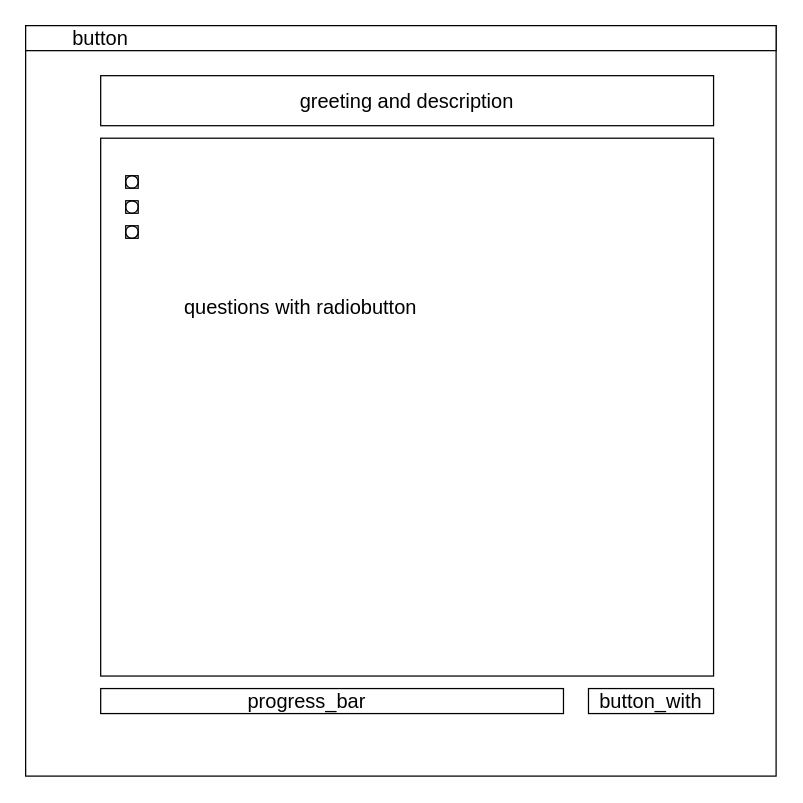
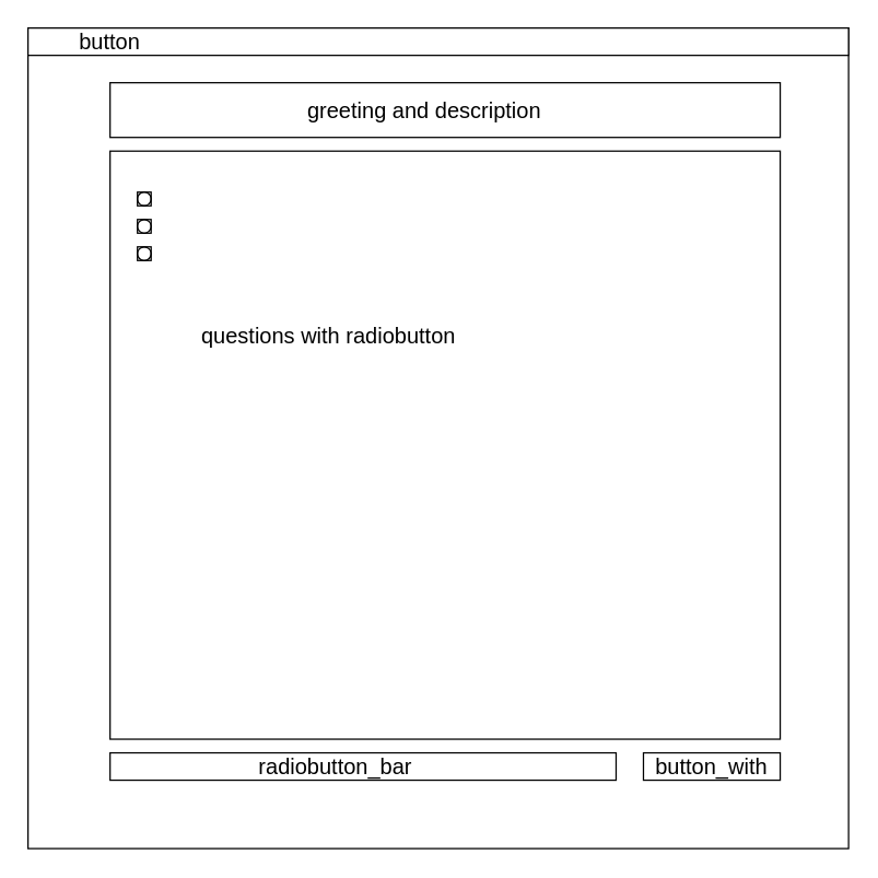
- <mxCell id="17" value="greeting and description" style="text;strokeColor=none;align=center;fillColor=none;html=1;verticalAlign=middle;whiteSpace=wrap;rounded=0;fontSize=16;" vertex="1" parent="6"><mxGeometry x="80" y="10" width="330" height="20" as="geometry" /></mxCell>
+ <mxCell id="17" value="greeting and description" style="text;strokeColor=none;align=center;fillColor=none;html=1;verticalAlign=middle;whiteSpace=wrap;rounded=0;fontSize=16;" vertex="1" parent="6"><mxGeometry x="65" y="10" width="330" height="20" as="geometry" /></mxCell>
- <mxCell id="12" value="progress_bar" style="text;strokeColor=none;align=center;fillColor=none;html=1;verticalAlign=middle;whiteSpace=wrap;rounded=0;fontSize=16;" vertex="1" parent="6"><mxGeometry x="50" y="490" width="230" height="20" as="geometry" /></mxCell>
+ <mxCell id="12" value="radiobutton_bar" style="text;strokeColor=none;align=center;fillColor=none;html=1;verticalAlign=middle;whiteSpace=wrap;rounded=0;fontSize=16;" vertex="1" parent="6"><mxGeometry x="50" y="490" width="230" height="20" as="geometry" /></mxCell>
